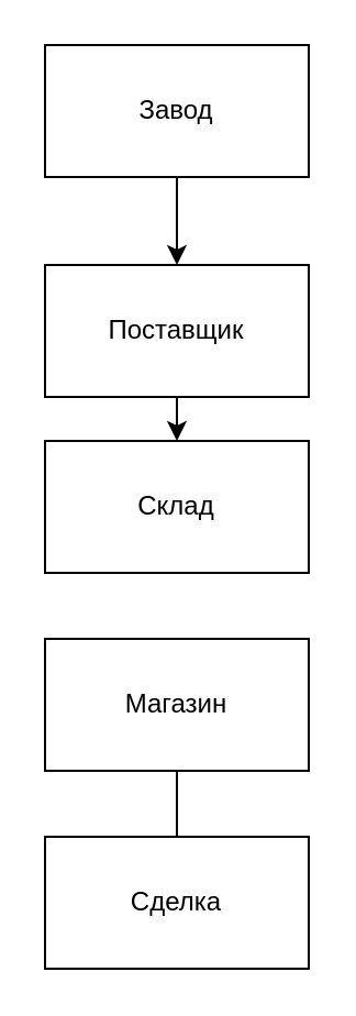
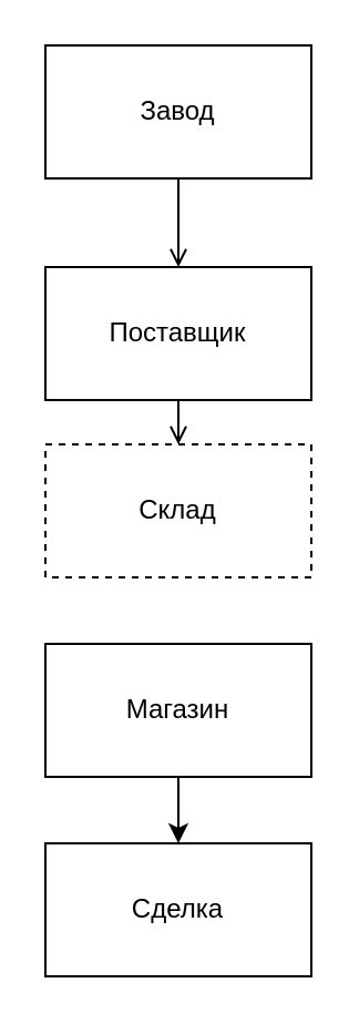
- <mxCell id="2" style="edgeStyle=orthogonalEdgeStyle;rounded=0;orthogonalLoop=1;jettySize=auto;html=1;exitX=0.5;exitY=1;exitDx=0;exitDy=0;entryX=0.5;entryY=0;entryDx=0;entryDy=0;" edge="1" parent="1" source="3" target="5"><mxGeometry relative="1" as="geometry" /></mxCell>
+ <mxCell id="2" style="edgeStyle=orthogonalEdgeStyle;rounded=0;orthogonalLoop=1;jettySize=auto;html=1;exitX=0.5;exitY=1;exitDx=0;exitDy=0;entryX=0.5;entryY=0;entryDx=0;entryDy=0;endArrow=open;" edge="1" parent="1" source="3" target="5"><mxGeometry relative="1" as="geometry" /></mxCell>
- <mxCell id="4" style="edgeStyle=orthogonalEdgeStyle;rounded=0;orthogonalLoop=1;jettySize=auto;html=1;exitX=0.5;exitY=1;exitDx=0;exitDy=0;entryX=0.5;entryY=0;entryDx=0;entryDy=0;" edge="1" parent="1" source="5" target="6"><mxGeometry relative="1" as="geometry" /></mxCell>
+ <mxCell id="4" style="edgeStyle=orthogonalEdgeStyle;rounded=0;orthogonalLoop=1;jettySize=auto;html=1;exitX=0.5;exitY=1;exitDx=0;exitDy=0;entryX=0.5;entryY=0;entryDx=0;entryDy=0;endArrow=open;" edge="1" parent="1" source="5" target="6"><mxGeometry relative="1" as="geometry" /></mxCell>
- <mxCell id="6" value="Склад" style="rounded=0;whiteSpace=wrap;html=1;" vertex="1" parent="1"><mxGeometry x="20" y="200" width="120" height="60" as="geometry" /></mxCell>
+ <mxCell id="6" value="Склад" style="rounded=0;whiteSpace=wrap;html=1;dashed=1;" vertex="1" parent="1"><mxGeometry x="20" y="200" width="120" height="60" as="geometry" /></mxCell>
- <mxCell id="7" style="edgeStyle=orthogonalEdgeStyle;rounded=0;orthogonalLoop=1;jettySize=auto;html=1;exitX=0.5;exitY=1;exitDx=0;exitDy=0;entryX=0.5;entryY=0;entryDx=0;entryDy=0;endArrow=none;" edge="1" parent="1" source="8" target="9"><mxGeometry relative="1" as="geometry" /></mxCell>
+ <mxCell id="7" style="edgeStyle=orthogonalEdgeStyle;rounded=0;orthogonalLoop=1;jettySize=auto;html=1;exitX=0.5;exitY=1;exitDx=0;exitDy=0;entryX=0.5;entryY=0;entryDx=0;entryDy=0;" edge="1" parent="1" source="8" target="9"><mxGeometry relative="1" as="geometry" /></mxCell>
